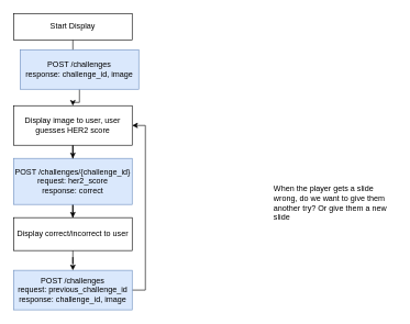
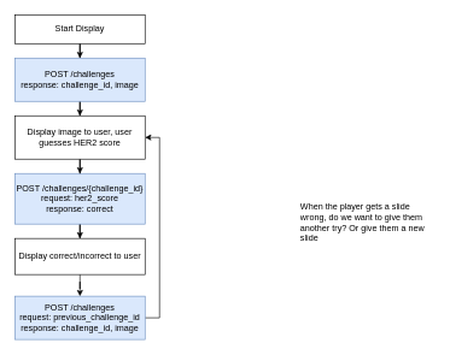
- <mxCell id="5" value="&lt;div&gt;POST /challenges&lt;/div&gt;&lt;div&gt;response: challenge_id, image&lt;br&gt;&lt;/div&gt;" style="rounded=0;whiteSpace=wrap;html=1;fillColor=#dae8fc;strokeColor=#6c8ebf;" vertex="1" parent="1"><mxGeometry x="30" y="75" width="180" height="60" as="geometry" /></mxCell>
+ <mxCell id="5" value="&lt;div&gt;POST /challenges&lt;/div&gt;&lt;div&gt;response: challenge_id, image&lt;br&gt;&lt;/div&gt;" style="rounded=0;whiteSpace=wrap;html=1;fillColor=#dae8fc;strokeColor=#6c8ebf;" vertex="1" parent="1"><mxGeometry x="20" y="80" width="180" height="60" as="geometry" /></mxCell>
